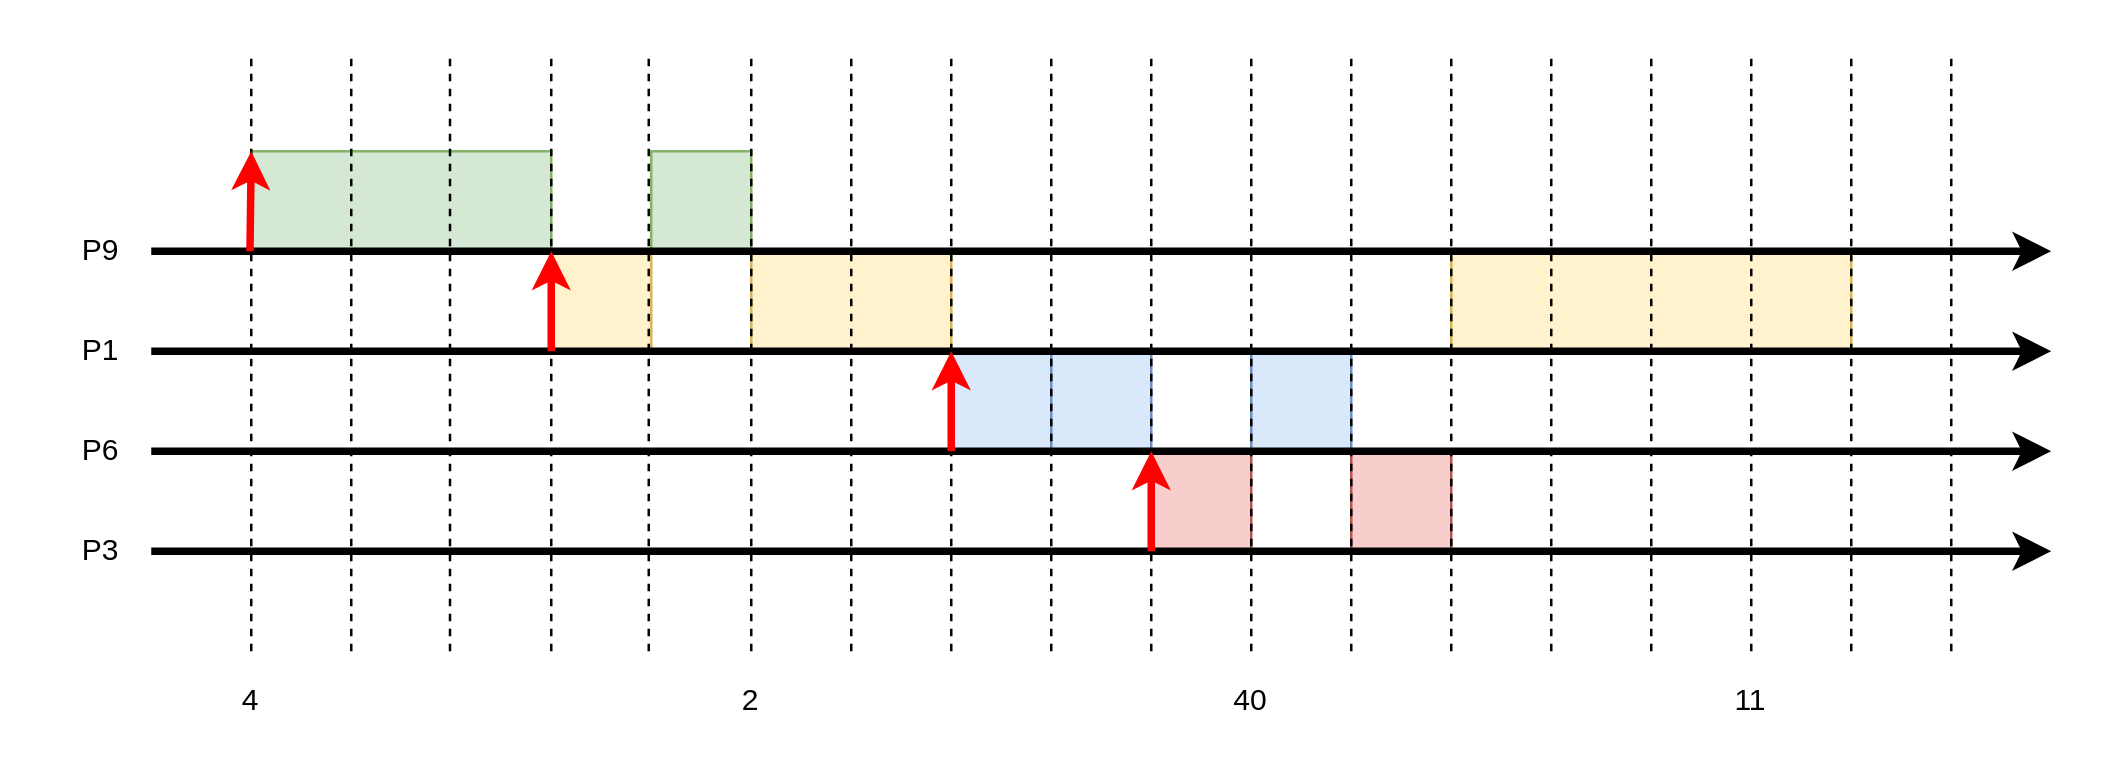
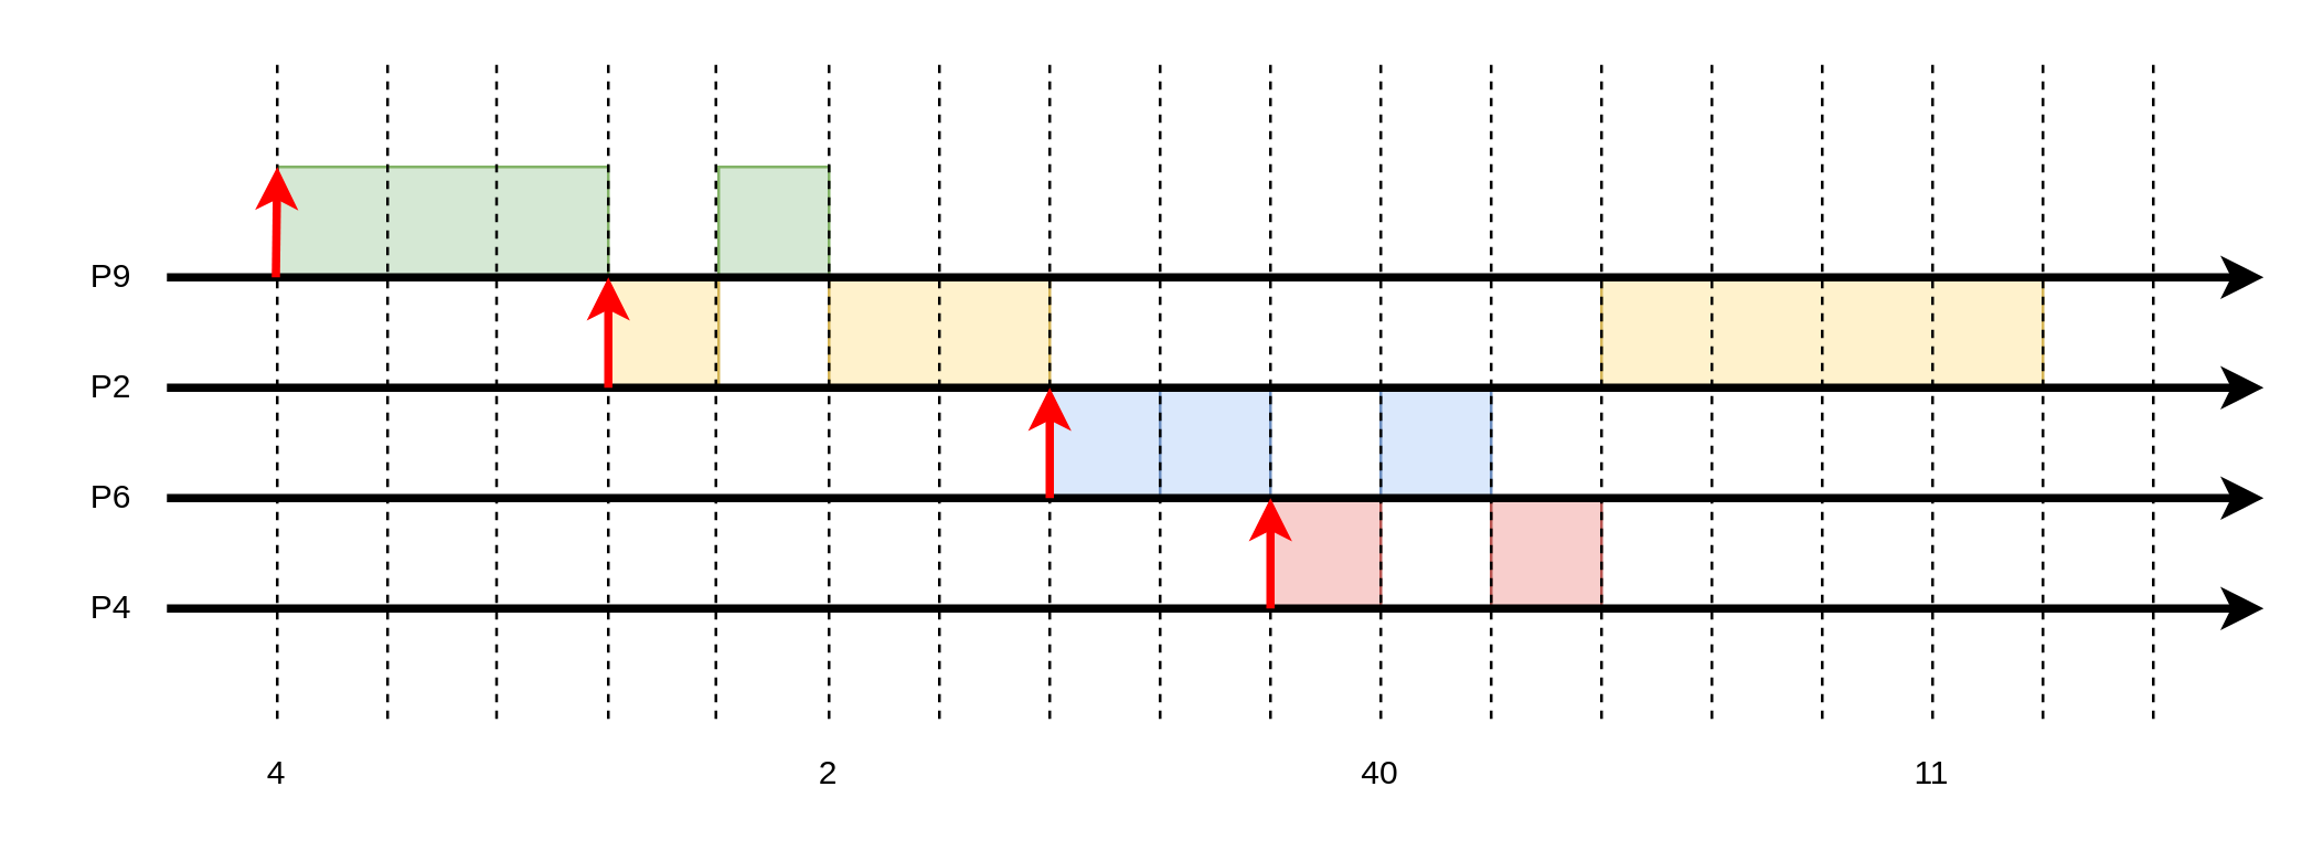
- <mxCell id="38" value="P1" style="text;html=1;strokeColor=none;fillColor=none;align=center;verticalAlign=middle;whiteSpace=wrap;rounded=0;" vertex="1" parent="1"><mxGeometry y="130" width="40" height="20" as="geometry" x="20" /></mxCell>
+ <mxCell id="38" value="P2" style="text;html=1;strokeColor=none;fillColor=none;align=center;verticalAlign=middle;whiteSpace=wrap;rounded=0;" vertex="1" parent="1"><mxGeometry y="130" width="40" height="20" as="geometry" x="20" /></mxCell>
- <mxCell id="45" value="P3" style="text;html=1;strokeColor=none;fillColor=none;align=center;verticalAlign=middle;whiteSpace=wrap;rounded=0;" vertex="1" parent="1"><mxGeometry y="210" width="40" height="20" as="geometry" x="20" /></mxCell>
+ <mxCell id="45" value="P4" style="text;html=1;strokeColor=none;fillColor=none;align=center;verticalAlign=middle;whiteSpace=wrap;rounded=0;" vertex="1" parent="1"><mxGeometry y="210" width="40" height="20" as="geometry" x="20" /></mxCell>
